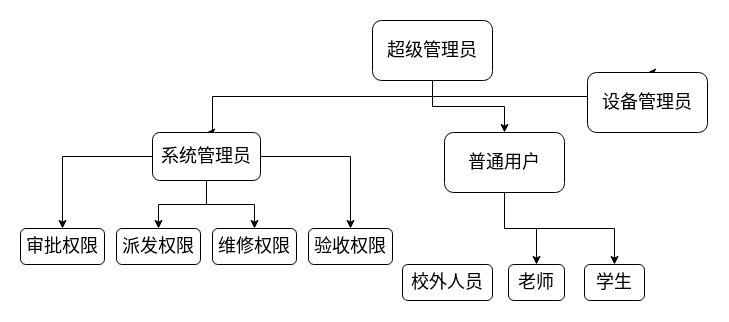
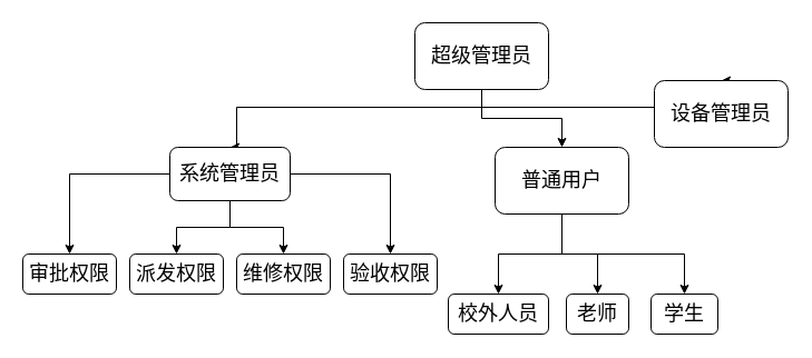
+ <mxCell id="16" style="edgeStyle=orthogonalEdgeStyle;rounded=0;orthogonalLoop=1;jettySize=auto;html=1;entryX=0.5;entryY=0;entryDx=0;entryDy=0;fontSize=18;" edge="1" parent="1" source="19" target="22"><mxGeometry relative="1" as="geometry" /></mxCell>
